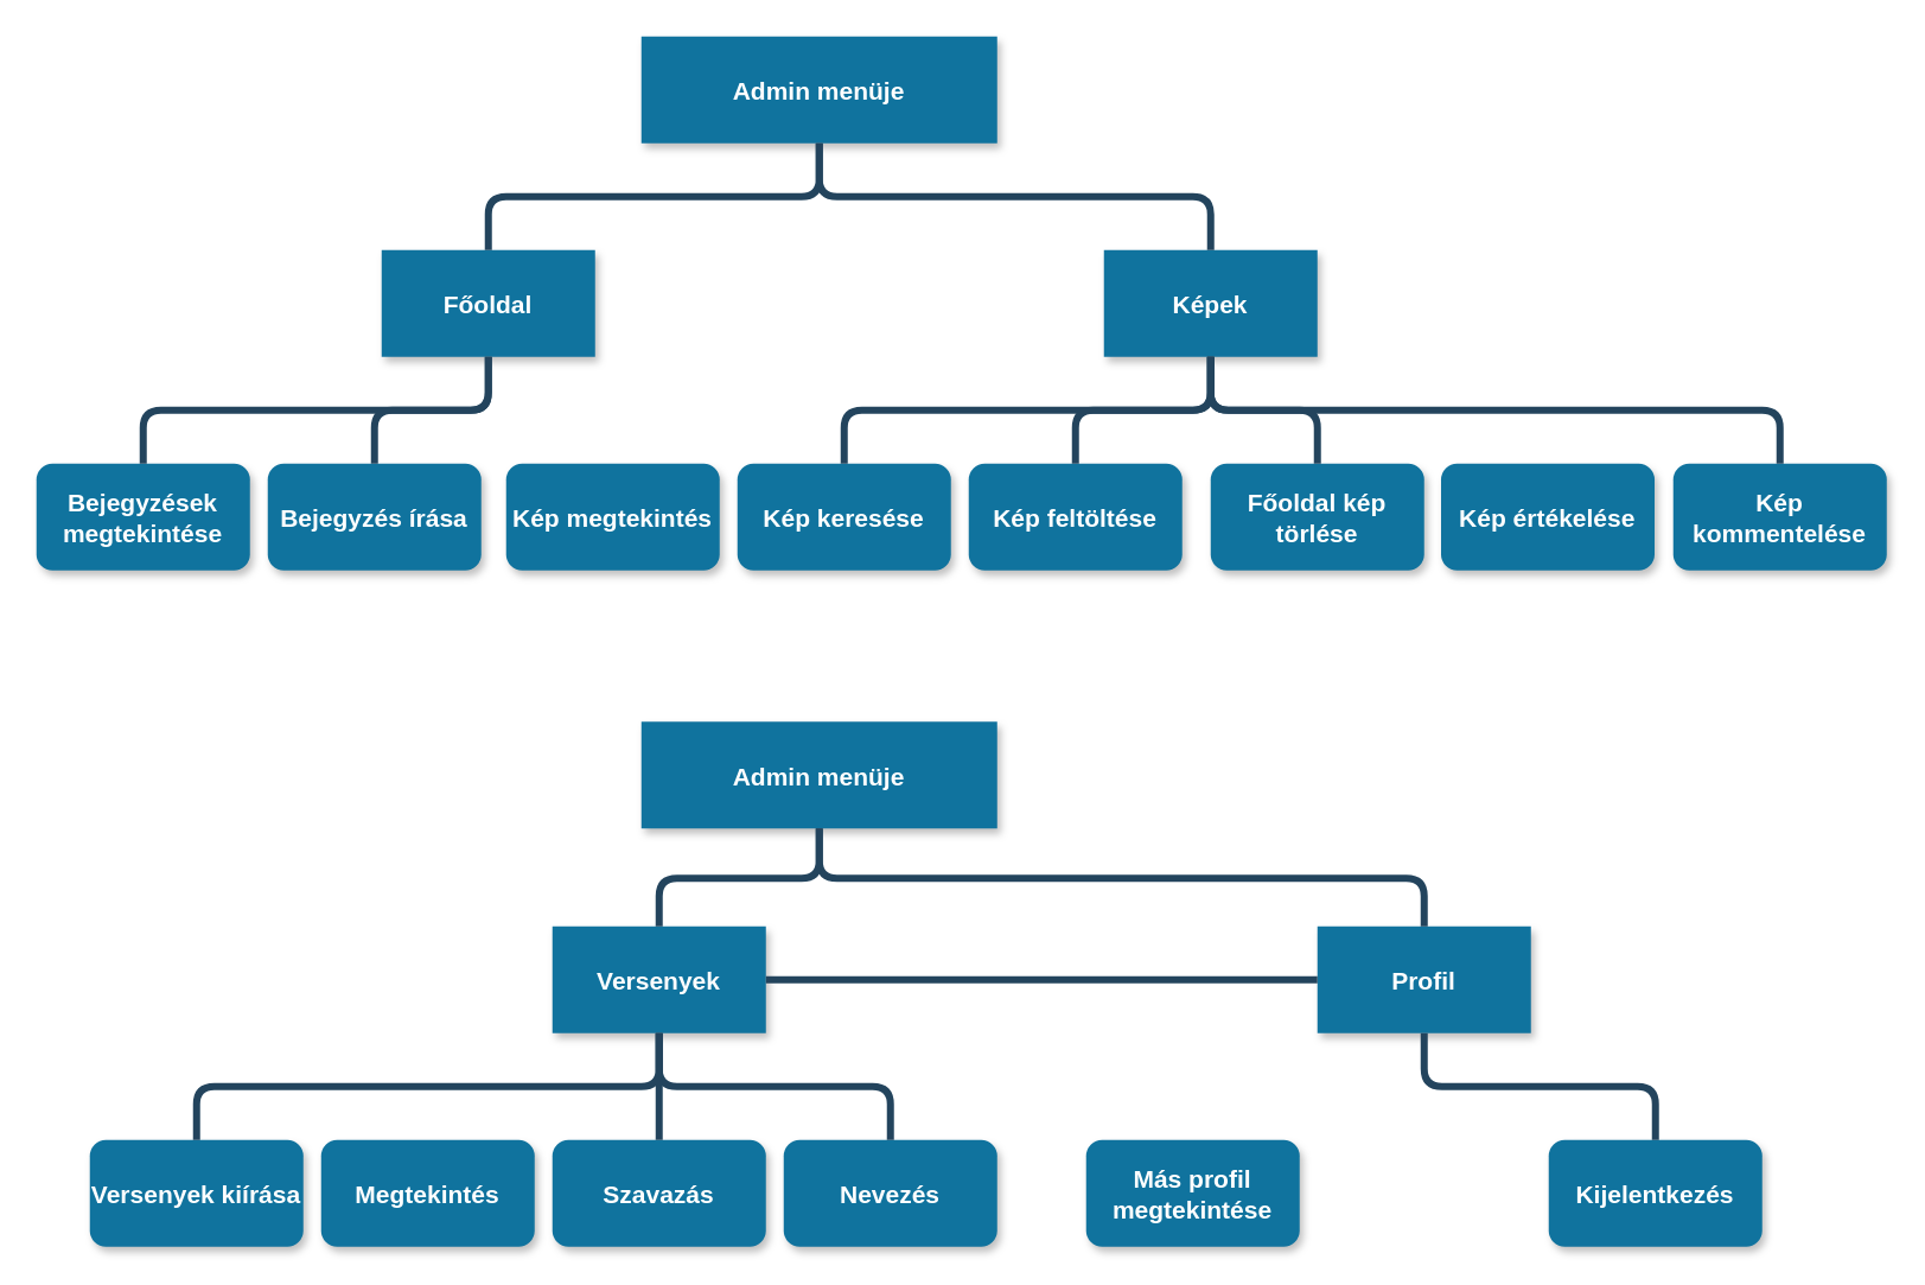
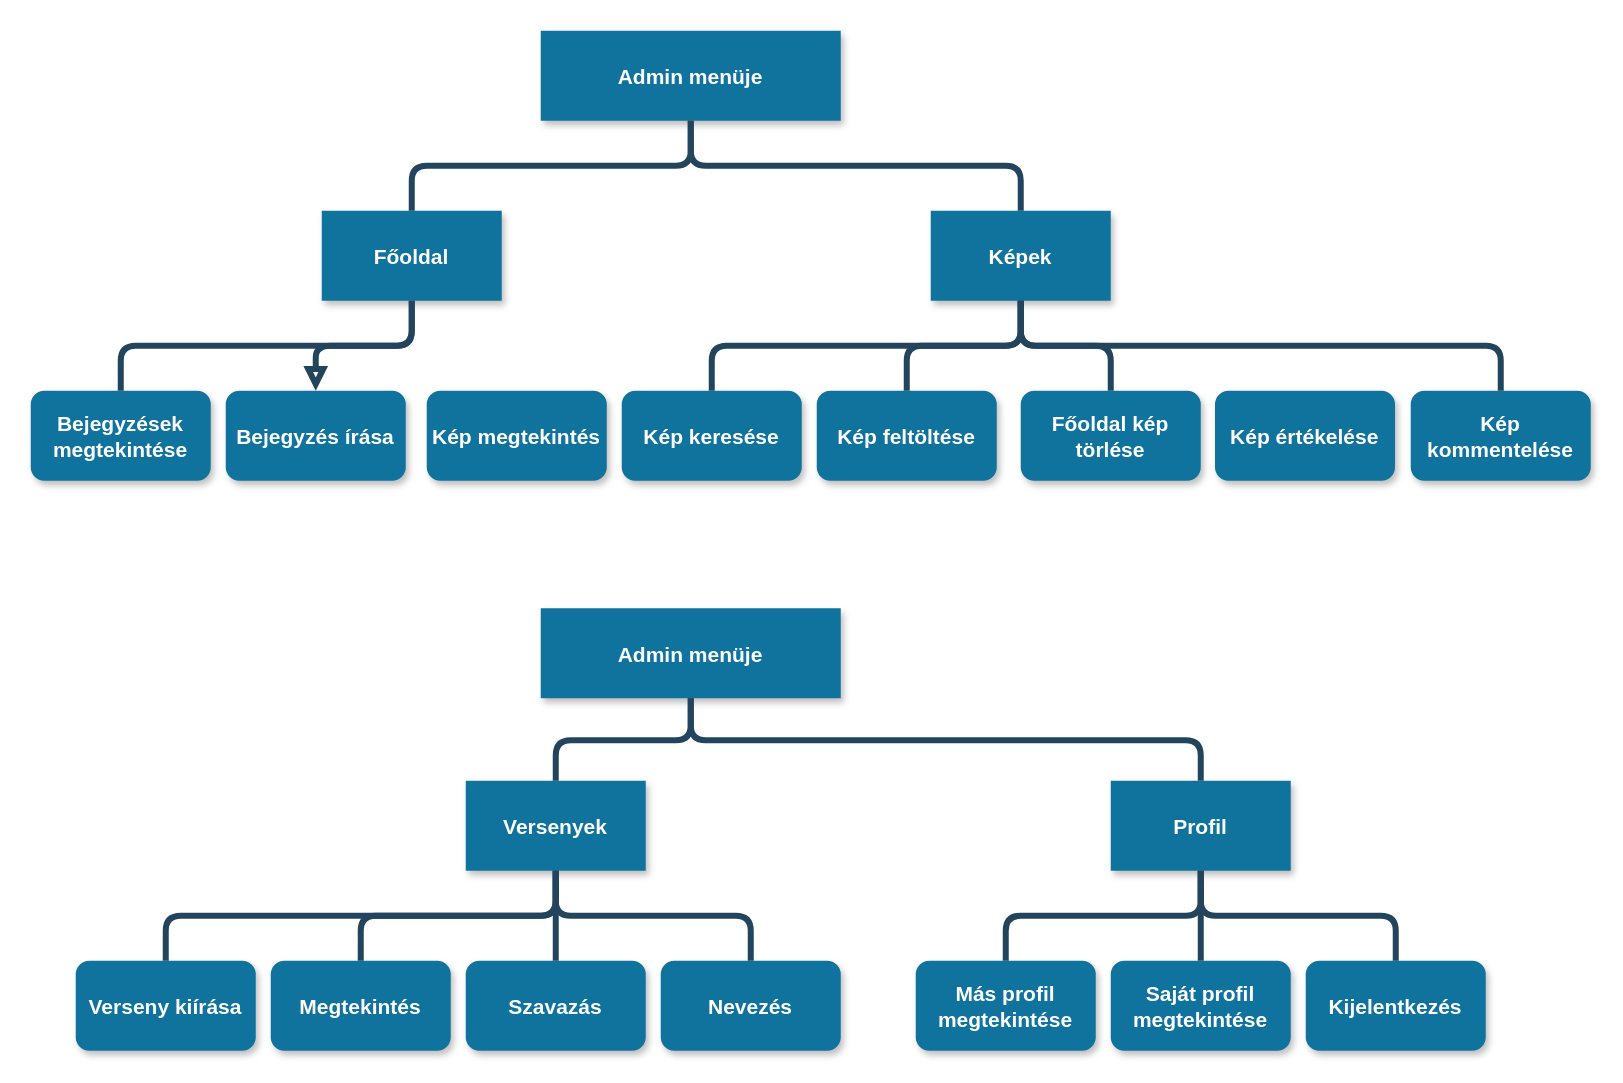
- <mxCell id="34" value="" style="edgeStyle=elbowEdgeStyle;elbow=vertical;strokeWidth=4;endArrow=none;endFill=0;fontStyle=1;strokeColor=#23445D;" edge="1" parent="1" source="3" target="32"><mxGeometry x="-284" y="245.5" width="100" height="100" as="geometry"><mxPoint x="284" y="210" as="sourcePoint" /><mxPoint x="90" y="270" as="targetPoint" /></mxGeometry></mxCell>
+ <mxCell id="34" value="" style="edgeStyle=elbowEdgeStyle;elbow=vertical;strokeWidth=4;endArrow=block;endFill=0;fontStyle=1;strokeColor=#23445D;" edge="1" parent="1" source="3" target="32"><mxGeometry x="-284" y="245.5" width="100" height="100" as="geometry"><mxPoint x="284" y="210" as="sourcePoint" /><mxPoint x="90" y="270" as="targetPoint" /></mxGeometry></mxCell>
- <mxCell id="21" value="" style="edgeStyle=elbowEdgeStyle;elbow=vertical;strokeWidth=4;endArrow=none;endFill=0;fontStyle=1;strokeColor=#23445D;" edge="1" parent="1" source="18" target="19"><mxGeometry x="-423" y="625.5" width="100" height="100" as="geometry"><mxPoint x="50" y="590" as="sourcePoint" /><mxPoint x="130" y="650" as="targetPoint" /></mxGeometry></mxCell>
+ <mxCell id="21" value="" style="edgeStyle=elbowEdgeStyle;elbow=vertical;strokeWidth=4;endArrow=none;endFill=0;fontStyle=1;strokeColor=#23445D;" edge="1" parent="1" source="18" target="20"><mxGeometry x="-423" y="625.5" width="100" height="100" as="geometry"><mxPoint x="50" y="590" as="sourcePoint" /><mxPoint x="130" y="650" as="targetPoint" /></mxGeometry></mxCell>
+ <mxCell id="38" value="" style="edgeStyle=elbowEdgeStyle;elbow=vertical;strokeWidth=4;endArrow=none;endFill=0;fontStyle=1;strokeColor=#23445D;" edge="1" parent="1" source="19" target="37"><mxGeometry x="206.5" y="635.5" width="100" height="100" as="geometry"><mxPoint x="879.5" y="590" as="sourcePoint" /><mxPoint x="810" y="650" as="targetPoint" /></mxGeometry></mxCell>
+ <mxCell id="25" value="" style="edgeStyle=elbowEdgeStyle;elbow=vertical;strokeWidth=4;endArrow=none;endFill=0;fontStyle=1;strokeColor=#23445D;" edge="1" parent="1" source="19" target="23"><mxGeometry x="196.5" y="625.5" width="100" height="100" as="geometry"><mxPoint x="859.5" y="580" as="sourcePoint" /><mxPoint x="889.5" y="640" as="targetPoint" /></mxGeometry></mxCell>
+ <mxCell id="23" value="Saját profil&#10;megtekintése" style="rounded=1;fillColor=#10739E;strokeColor=none;shadow=1;gradientColor=none;fontStyle=1;fontColor=#FFFFFF;fontSize=14;" vertex="1" parent="1"><mxGeometry x="740" y="640" width="120" height="60" as="geometry" /></mxCell>
- <mxCell id="35" value="Versenyek kiírása" style="rounded=1;fillColor=#10739E;strokeColor=none;shadow=1;gradientColor=none;fontStyle=1;fontColor=#FFFFFF;fontSize=14;" vertex="1" parent="1"><mxGeometry x="50" y="640" width="120" height="60" as="geometry" /></mxCell>
+ <mxCell id="35" value="Verseny kiírása" style="rounded=1;fillColor=#10739E;strokeColor=none;shadow=1;gradientColor=none;fontStyle=1;fontColor=#FFFFFF;fontSize=14;" vertex="1" parent="1"><mxGeometry x="50" y="640" width="120" height="60" as="geometry" /></mxCell>
